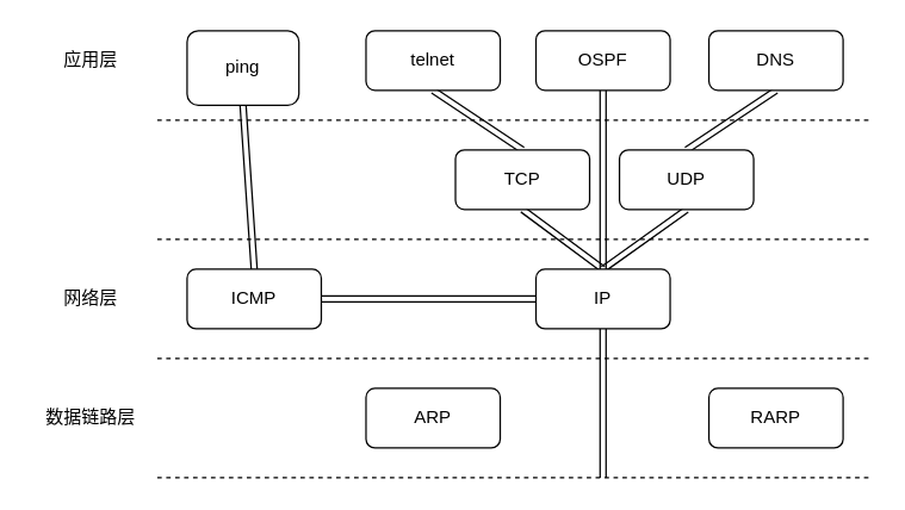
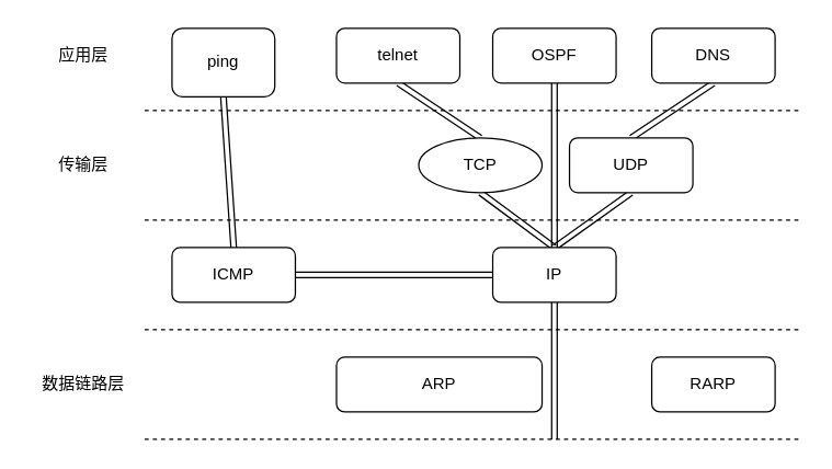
+ <mxCell id="7" value="传输层" style="text;html=1;align=center;verticalAlign=middle;resizable=0;points=[];autosize=1;strokeColor=none;fillColor=none;" vertex="1" parent="1"><mxGeometry x="35" y="110" width="50" height="20" as="geometry" /></mxCell>
- <mxCell id="23" value="TCP" style="rounded=1;whiteSpace=wrap;html=1;" vertex="1" parent="1"><mxGeometry x="305" y="100" width="90" height="40" as="geometry" /></mxCell>
+ <mxCell id="23" value="TCP" style="ellipse;whiteSpace=wrap;html=1;" vertex="1" parent="1"><mxGeometry x="305" y="100" width="90" height="40" as="geometry" /></mxCell>
- <mxCell id="8" value="网络层" style="text;html=1;align=center;verticalAlign=middle;resizable=0;points=[];autosize=1;strokeColor=none;fillColor=none;" vertex="1" parent="1"><mxGeometry x="35" y="190" width="50" height="20" as="geometry" /></mxCell>
- <mxCell id="10" value="ARP" style="rounded=1;whiteSpace=wrap;html=1;" vertex="1" parent="1"><mxGeometry x="245" y="260" width="90" height="40" as="geometry" /></mxCell>
+ <mxCell id="10" value="ARP" style="rounded=1;whiteSpace=wrap;html=1;" vertex="1" parent="1"><mxGeometry x="245" y="260" width="150" height="40" as="geometry" /></mxCell>
